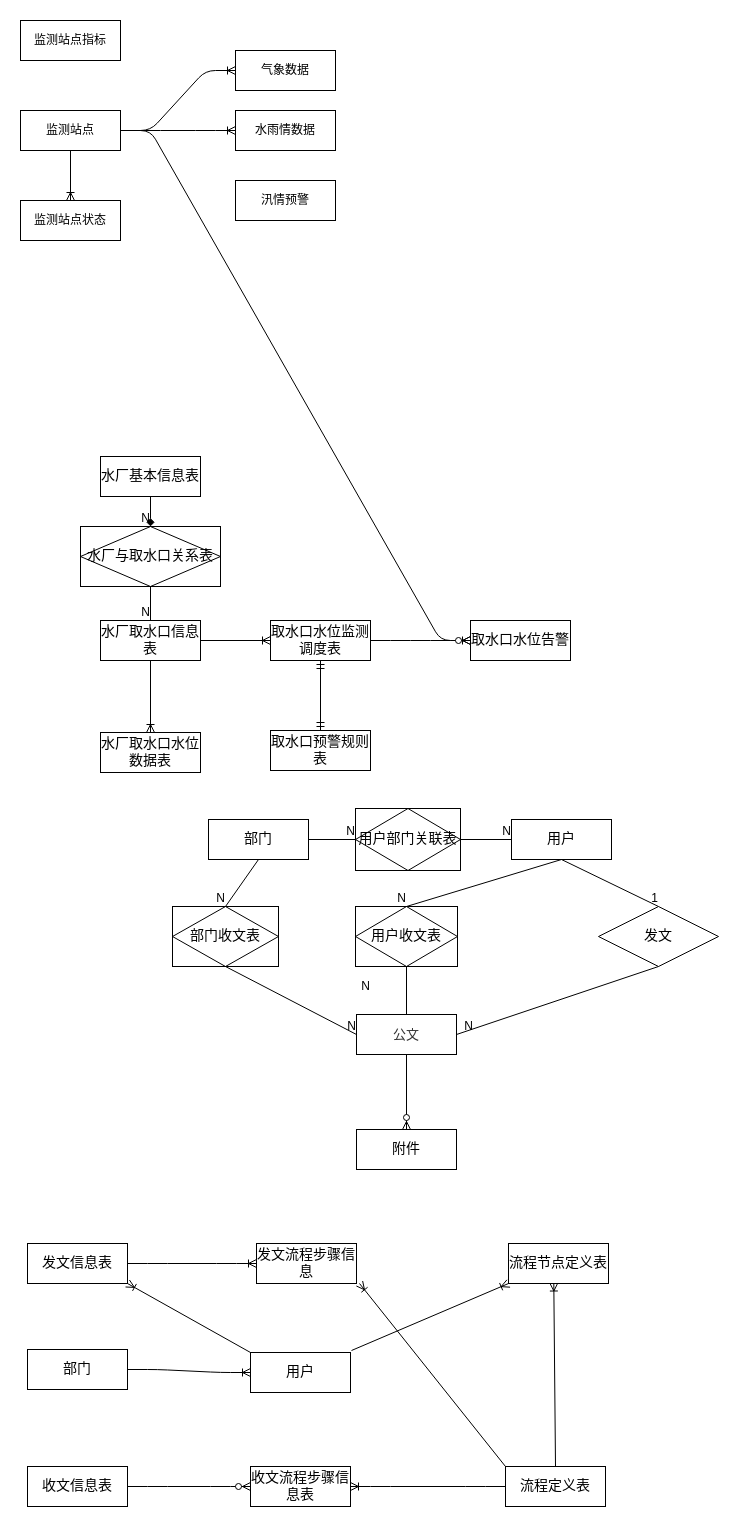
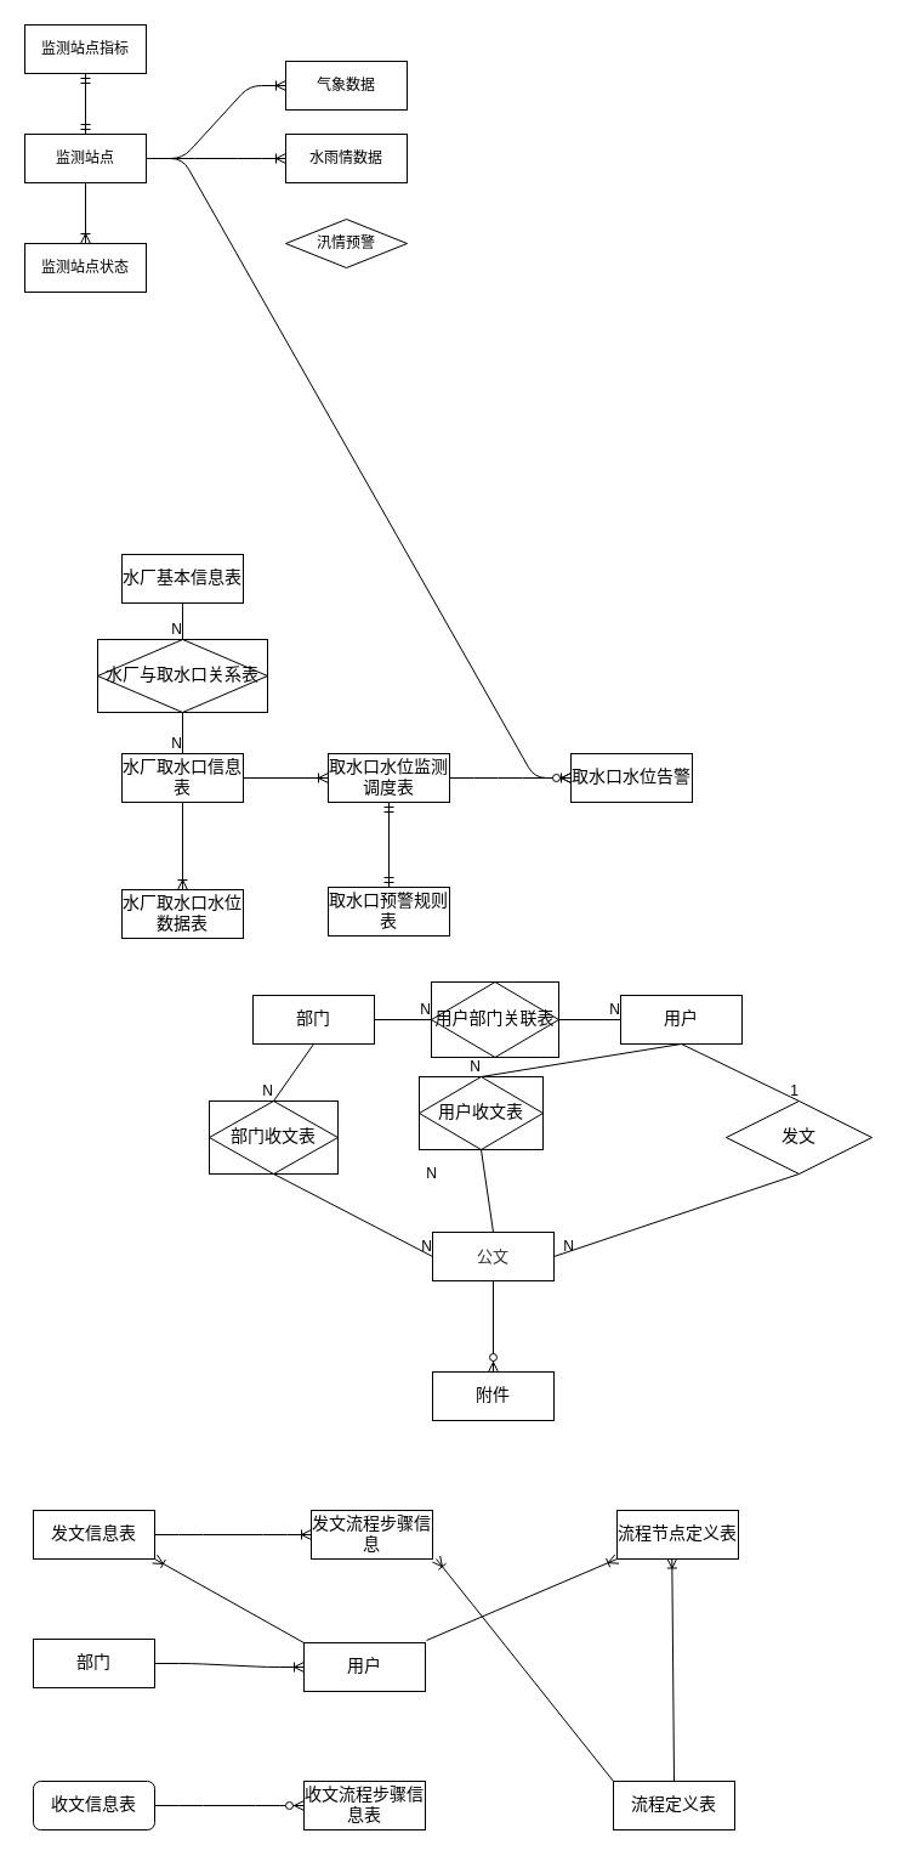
+ <mxCell id="6" value="" style="fontSize=12;html=1;endArrow=ERmandOne;startArrow=ERmandOne;entryX=0.5;entryY=0;entryDx=0;entryDy=0;exitX=0.5;exitY=1;exitDx=0;exitDy=0;" edge="1" parent="1" source="5" target="2"><mxGeometry width="100" height="100" relative="1" as="geometry"><mxPoint x="-30" y="260" as="sourcePoint" /><mxPoint x="0" y="220" as="targetPoint" /></mxGeometry></mxCell>
- <mxCell id="9" value="汛情预警" style="whiteSpace=wrap;html=1;align=center;" vertex="1" parent="1"><mxGeometry x="235" y="180" width="100" height="40" as="geometry" /></mxCell>
+ <mxCell id="9" value="汛情预警" style="rhombus;whiteSpace=wrap;html=1;align=center;" vertex="1" parent="1"><mxGeometry x="235" y="180" width="100" height="40" as="geometry" /></mxCell>
- <mxCell id="24" value="" style="endArrow=diamond;html=1;rounded=0;fontFamily=仿宋;fontSize=14;exitX=0.5;exitY=1;exitDx=0;exitDy=0;" edge="1" parent="1" source="17" target="23"><mxGeometry relative="1" as="geometry"><mxPoint x="302" y="543" as="sourcePoint" /><mxPoint x="462" y="543" as="targetPoint" /></mxGeometry></mxCell>
+ <mxCell id="24" value="" style="endArrow=none;html=1;rounded=0;fontFamily=仿宋;fontSize=14;exitX=0.5;exitY=1;exitDx=0;exitDy=0;" edge="1" parent="1" source="17" target="23"><mxGeometry relative="1" as="geometry"><mxPoint x="302" y="543" as="sourcePoint" /><mxPoint x="462" y="543" as="targetPoint" /></mxGeometry></mxCell>
- <mxCell id="46" value="用户收文表" style="shape=associativeEntity;whiteSpace=wrap;html=1;align=center;fontFamily=仿宋;fontSize=14;" vertex="1" parent="1"><mxGeometry x="355" y="906" width="102" height="60" as="geometry" /></mxCell>
+ <mxCell id="46" value="用户收文表" style="shape=associativeEntity;whiteSpace=wrap;html=1;align=center;fontFamily=仿宋;fontSize=14;" vertex="1" parent="1"><mxGeometry x="345" y="886" width="102" height="60" as="geometry" /></mxCell>
- <mxCell id="58" value="收文信息表" style="whiteSpace=wrap;html=1;align=center;fontFamily=仿宋;fontSize=14;" vertex="1" parent="1"><mxGeometry x="27" y="1466" width="100" height="40" as="geometry" /></mxCell>
+ <mxCell id="58" value="收文信息表" style="whiteSpace=wrap;html=1;align=center;fontFamily=仿宋;fontSize=14;rounded=1;" vertex="1" parent="1"><mxGeometry x="27" y="1466" width="100" height="40" as="geometry" /></mxCell>
- <mxCell id="67" value="" style="edgeStyle=entityRelationEdgeStyle;fontSize=12;html=1;endArrow=ERoneToMany;exitX=0;exitY=0.5;exitDx=0;exitDy=0;entryX=1;entryY=0.5;entryDx=0;entryDy=0;" edge="1" parent="1" source="60" target="59"><mxGeometry width="100" height="100" relative="1" as="geometry"><mxPoint x="388" y="1614" as="sourcePoint" /><mxPoint x="488" y="1514" as="targetPoint" /></mxGeometry></mxCell>
